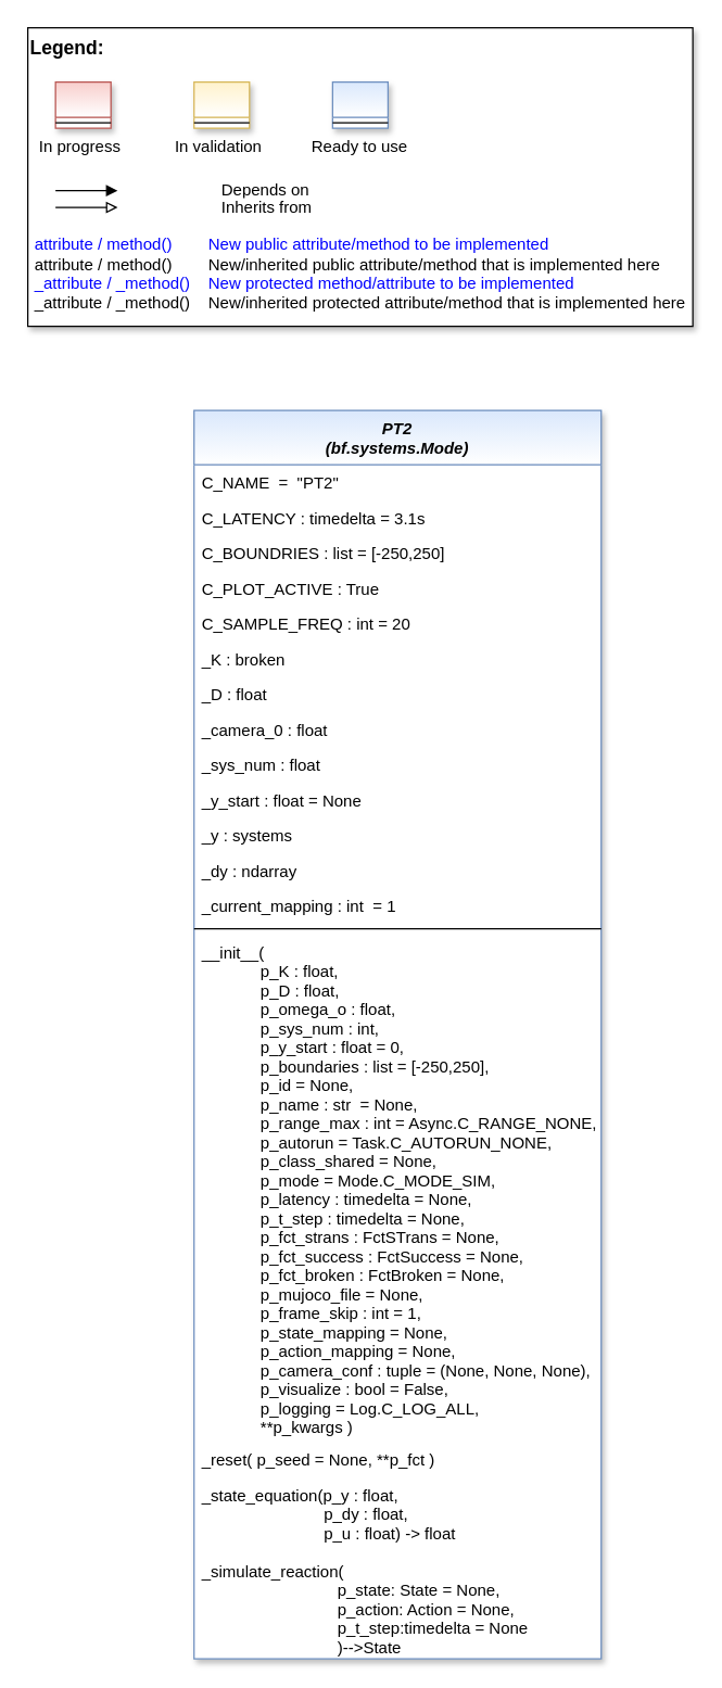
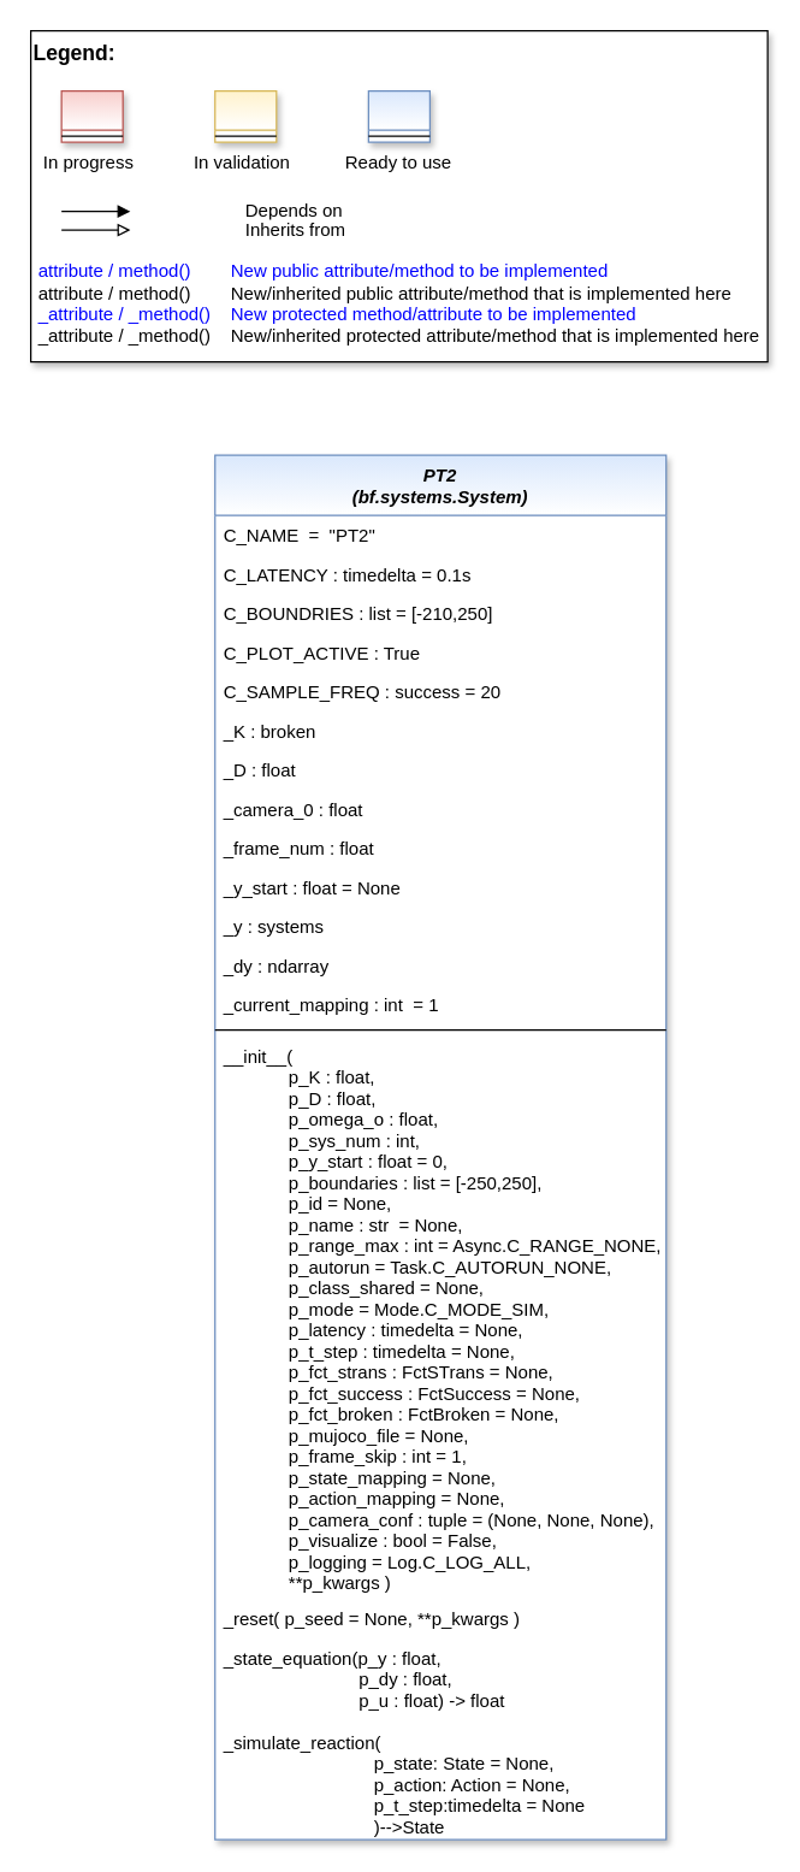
- <mxCell id="2" value="PT2&#10;(bf.systems.Mode)" style="swimlane;fontStyle=3;align=center;verticalAlign=top;childLayout=stackLayout;horizontal=1;startSize=40;horizontalStack=0;resizeParent=1;resizeLast=0;collapsible=1;marginBottom=0;rounded=0;shadow=1;strokeWidth=1;fillColor=#dae8fc;strokeColor=#6c8ebf;swimlaneFillColor=#ffffff;gradientColor=#FFFFFF;" vertex="1" parent="1"><mxGeometry x="142.5" y="302" width="300" height="920" as="geometry"><mxRectangle x="230" y="140" width="160" height="26" as="alternateBounds" /></mxGeometry></mxCell>
+ <mxCell id="2" value="PT2&#10;(bf.systems.System)" style="swimlane;fontStyle=3;align=center;verticalAlign=top;childLayout=stackLayout;horizontal=1;startSize=40;horizontalStack=0;resizeParent=1;resizeLast=0;collapsible=1;marginBottom=0;rounded=0;shadow=1;strokeWidth=1;fillColor=#dae8fc;strokeColor=#6c8ebf;swimlaneFillColor=#ffffff;gradientColor=#FFFFFF;" vertex="1" parent="1"><mxGeometry x="142.5" y="302" width="300" height="920" as="geometry"><mxRectangle x="230" y="140" width="160" height="26" as="alternateBounds" /></mxGeometry></mxCell>
- <mxCell id="4" value="C_LATENCY : timedelta = 3.1s" style="text;align=left;verticalAlign=top;spacingLeft=4;spacingRight=4;overflow=hidden;rotatable=0;points=[[0,0.5],[1,0.5]];portConstraint=eastwest;fontColor=default;" vertex="1" parent="2"><mxGeometry y="66" width="300" height="26" as="geometry" /></mxCell>
+ <mxCell id="4" value="C_LATENCY : timedelta = 0.1s" style="text;align=left;verticalAlign=top;spacingLeft=4;spacingRight=4;overflow=hidden;rotatable=0;points=[[0,0.5],[1,0.5]];portConstraint=eastwest;fontColor=default;" vertex="1" parent="2"><mxGeometry y="66" width="300" height="26" as="geometry" /></mxCell>
- <mxCell id="5" value="C_BOUNDRIES : list = [-250,250]" style="text;align=left;verticalAlign=top;spacingLeft=4;spacingRight=4;overflow=hidden;rotatable=0;points=[[0,0.5],[1,0.5]];portConstraint=eastwest;fontColor=default;" vertex="1" parent="2"><mxGeometry y="92" width="300" height="26" as="geometry" /></mxCell>
+ <mxCell id="5" value="C_BOUNDRIES : list = [-210,250]" style="text;align=left;verticalAlign=top;spacingLeft=4;spacingRight=4;overflow=hidden;rotatable=0;points=[[0,0.5],[1,0.5]];portConstraint=eastwest;fontColor=default;" vertex="1" parent="2"><mxGeometry y="92" width="300" height="26" as="geometry" /></mxCell>
- <mxCell id="7" value="C_SAMPLE_FREQ : int = 20" style="text;align=left;verticalAlign=top;spacingLeft=4;spacingRight=4;overflow=hidden;rotatable=0;points=[[0,0.5],[1,0.5]];portConstraint=eastwest;fontColor=default;" vertex="1" parent="2"><mxGeometry y="144" width="300" height="26" as="geometry" /></mxCell>
+ <mxCell id="7" value="C_SAMPLE_FREQ : success = 20" style="text;align=left;verticalAlign=top;spacingLeft=4;spacingRight=4;overflow=hidden;rotatable=0;points=[[0,0.5],[1,0.5]];portConstraint=eastwest;fontColor=default;" vertex="1" parent="2"><mxGeometry y="144" width="300" height="26" as="geometry" /></mxCell>
- <mxCell id="11" value="_sys_num : float " style="text;align=left;verticalAlign=top;spacingLeft=4;spacingRight=4;overflow=hidden;rotatable=0;points=[[0,0.5],[1,0.5]];portConstraint=eastwest;fontColor=default;" vertex="1" parent="2"><mxGeometry y="248" width="300" height="26" as="geometry" /></mxCell>
+ <mxCell id="11" value="_frame_num : float " style="text;align=left;verticalAlign=top;spacingLeft=4;spacingRight=4;overflow=hidden;rotatable=0;points=[[0,0.5],[1,0.5]];portConstraint=eastwest;fontColor=default;" vertex="1" parent="2"><mxGeometry y="248" width="300" height="26" as="geometry" /></mxCell>
- <mxCell id="18" value="_reset( p_seed = None, **p_fct )" style="text;align=left;verticalAlign=top;spacingLeft=4;spacingRight=4;overflow=hidden;rotatable=0;points=[[0,0.5],[1,0.5]];portConstraint=eastwest;fontColor=default;" vertex="1" parent="2"><mxGeometry y="760" width="300" height="26" as="geometry" /></mxCell>
+ <mxCell id="18" value="_reset( p_seed = None, **p_kwargs )" style="text;align=left;verticalAlign=top;spacingLeft=4;spacingRight=4;overflow=hidden;rotatable=0;points=[[0,0.5],[1,0.5]];portConstraint=eastwest;fontColor=default;" vertex="1" parent="2"><mxGeometry y="760" width="300" height="26" as="geometry" /></mxCell>
